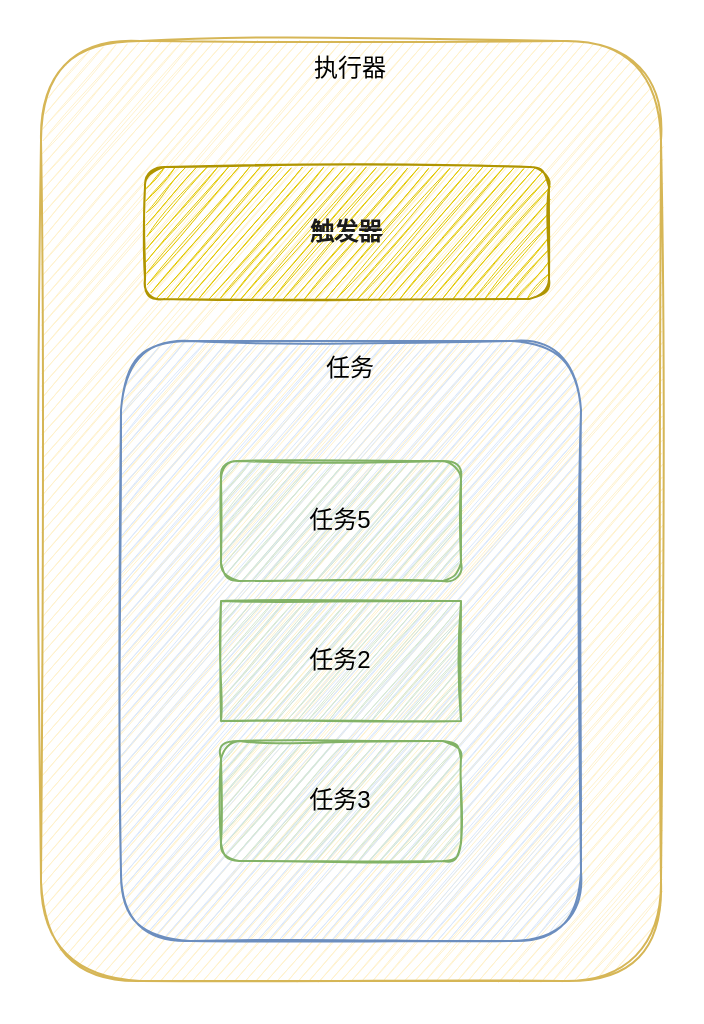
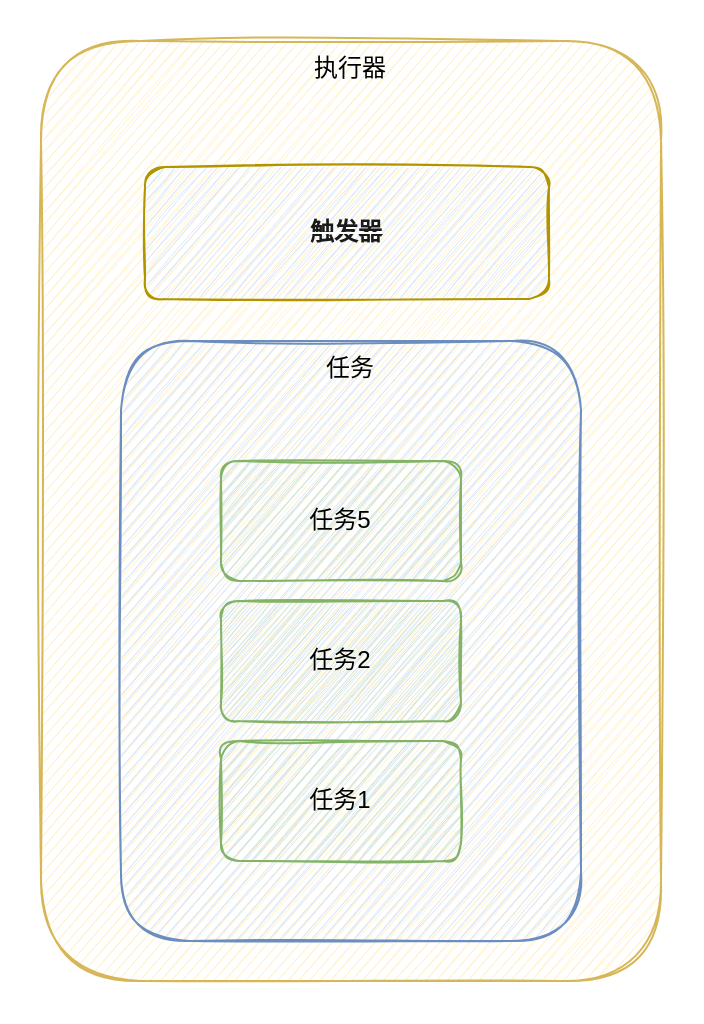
- <mxCell id="7" value="&lt;b&gt;&lt;strike&gt;&lt;font color=&quot;#1a1a1a&quot;&gt;触发器&lt;/font&gt;&lt;/strike&gt;&lt;/b&gt;" style="rounded=1;whiteSpace=wrap;html=1;sketch=1;fillColor=#e3c800;strokeColor=#B09500;fontColor=#ffffff;" vertex="1" parent="1"><mxGeometry x="72" y="83" width="202" height="66" as="geometry" /></mxCell>
+ <mxCell id="7" value="&lt;b&gt;&lt;strike&gt;&lt;font color=&quot;#1a1a1a&quot;&gt;触发器&lt;/font&gt;&lt;/strike&gt;&lt;/b&gt;" style="rounded=1;whiteSpace=wrap;html=1;sketch=1;fillColor=#dae8fc;strokeColor=#B09500;fontColor=#ffffff;" vertex="1" parent="1"><mxGeometry x="72" y="83" width="202" height="66" as="geometry" /></mxCell>
- <mxCell id="5" value="任务2" style="whiteSpace=wrap;html=1;sketch=1;fillColor=#d5e8d4;strokeColor=#82b366;rounded=0;" vertex="1" parent="1"><mxGeometry x="110" y="300" width="120" height="60" as="geometry" /></mxCell>
+ <mxCell id="5" value="任务2" style="rounded=1;whiteSpace=wrap;html=1;sketch=1;fillColor=#d5e8d4;strokeColor=#82b366;" vertex="1" parent="1"><mxGeometry x="110" y="300" width="120" height="60" as="geometry" /></mxCell>
- <mxCell id="6" value="任务3" style="rounded=1;whiteSpace=wrap;html=1;sketch=1;fillColor=#d5e8d4;strokeColor=#82b366;" vertex="1" parent="1"><mxGeometry x="110" y="370" width="120" height="60" as="geometry" /></mxCell>
+ <mxCell id="6" value="任务1" style="rounded=1;whiteSpace=wrap;html=1;sketch=1;fillColor=#d5e8d4;strokeColor=#82b366;" vertex="1" parent="1"><mxGeometry x="110" y="370" width="120" height="60" as="geometry" /></mxCell>
